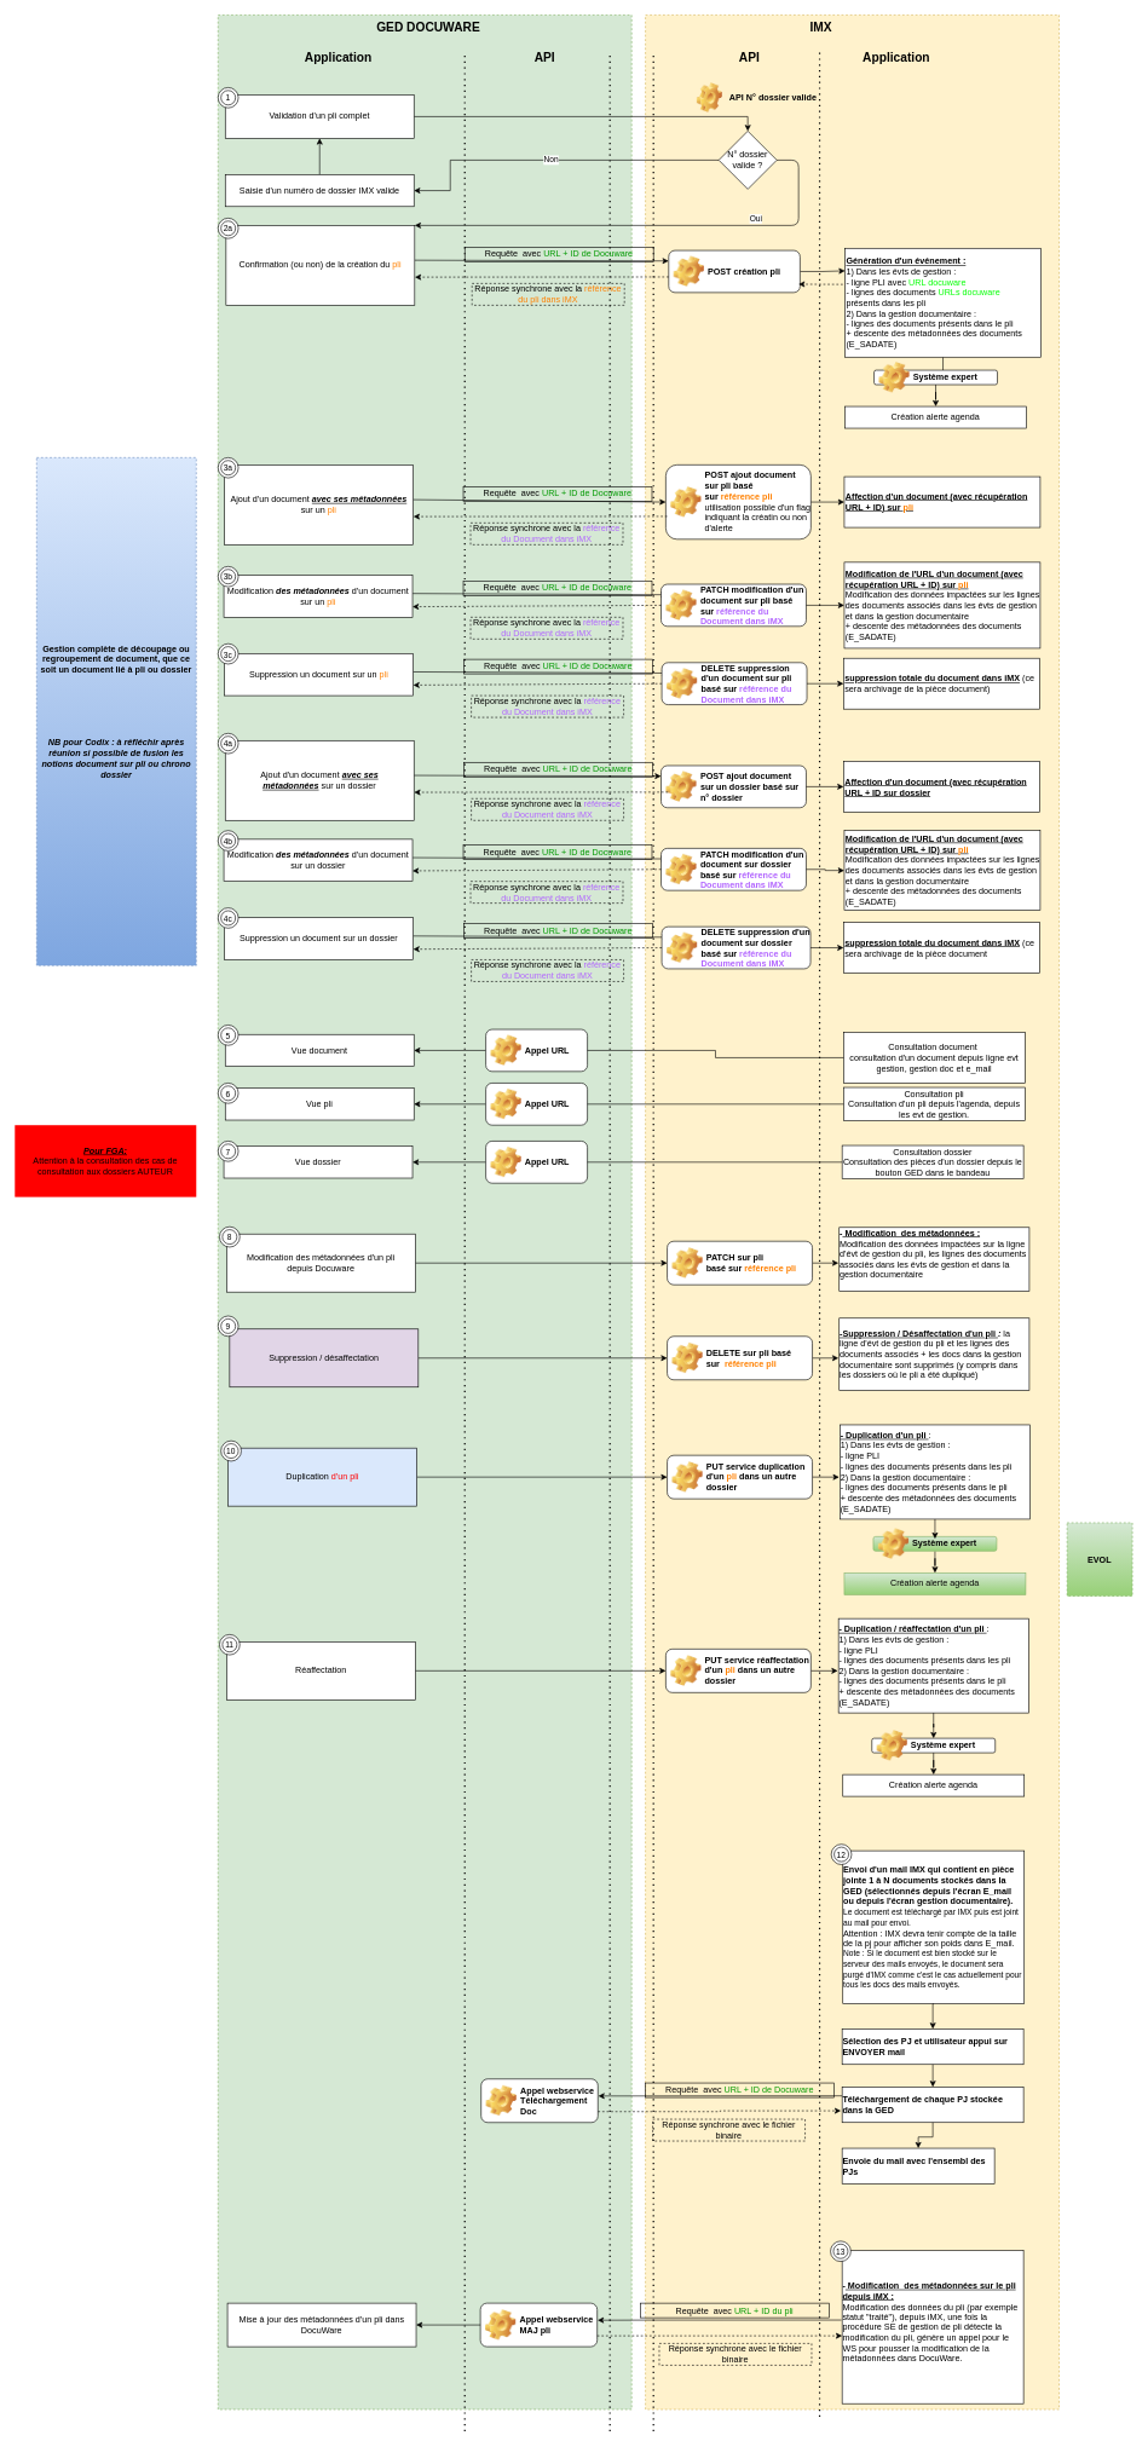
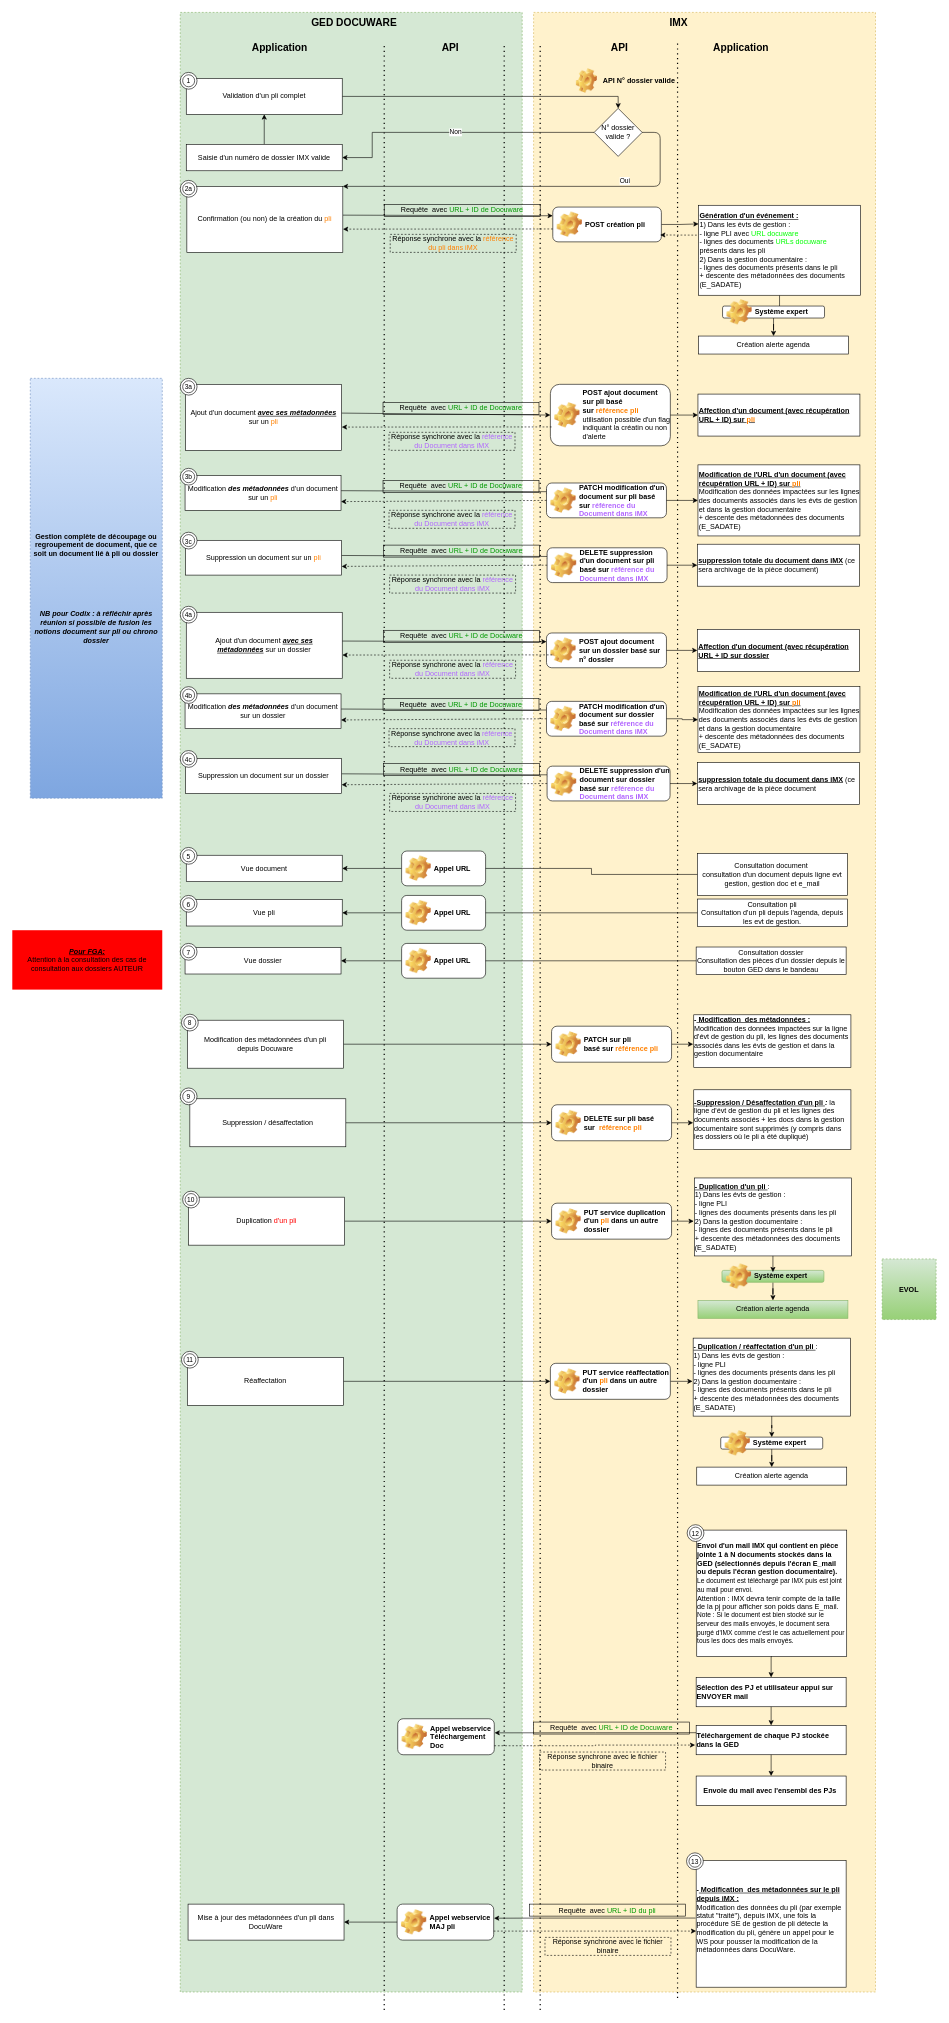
- <mxCell id="73" value="Suppression / désaffectation" style="rounded=0;whiteSpace=wrap;html=1;verticalAlign=middle;fillColor=#e1d5e7;" parent="1" vertex="1"><mxGeometry x="316" y="1831" width="260" height="80" as="geometry" /></mxCell>
+ <mxCell id="73" value="Suppression / désaffectation" style="rounded=0;whiteSpace=wrap;html=1;verticalAlign=middle;" parent="1" vertex="1"><mxGeometry x="316" y="1831" width="260" height="80" as="geometry" /></mxCell>
- <mxCell id="67" value="Duplication &lt;font color=&quot;#ff0000&quot;&gt;d'un pli&lt;/font&gt;" style="rounded=0;whiteSpace=wrap;html=1;verticalAlign=middle;fillColor=#dae8fc;" parent="1" vertex="1"><mxGeometry x="314" y="1995" width="260" height="80" as="geometry" /></mxCell>
+ <mxCell id="67" value="Duplication &lt;font color=&quot;#ff0000&quot;&gt;d'un pli&lt;/font&gt;" style="rounded=0;whiteSpace=wrap;html=1;verticalAlign=middle;" parent="1" vertex="1"><mxGeometry x="314" y="1995" width="260" height="80" as="geometry" /></mxCell>
- <mxCell id="157" value="&lt;div style=&quot;text-align: left&quot;&gt;&lt;b&gt;Envoie du mail avec l'ensembl des PJs&amp;nbsp;&lt;/b&gt;&lt;/div&gt;" style="rounded=0;whiteSpace=wrap;html=1;" parent="1" vertex="1"><mxGeometry x="1160" y="2960" width="210" height="49" as="geometry" /></mxCell>
+ <mxCell id="157" value="&lt;div style=&quot;text-align: left&quot;&gt;&lt;b&gt;Envoie du mail avec l'ensembl des PJs&amp;nbsp;&lt;/b&gt;&lt;/div&gt;" style="rounded=0;whiteSpace=wrap;html=1;" parent="1" vertex="1"><mxGeometry x="1160" y="2960" width="250" height="49" as="geometry" /></mxCell>
